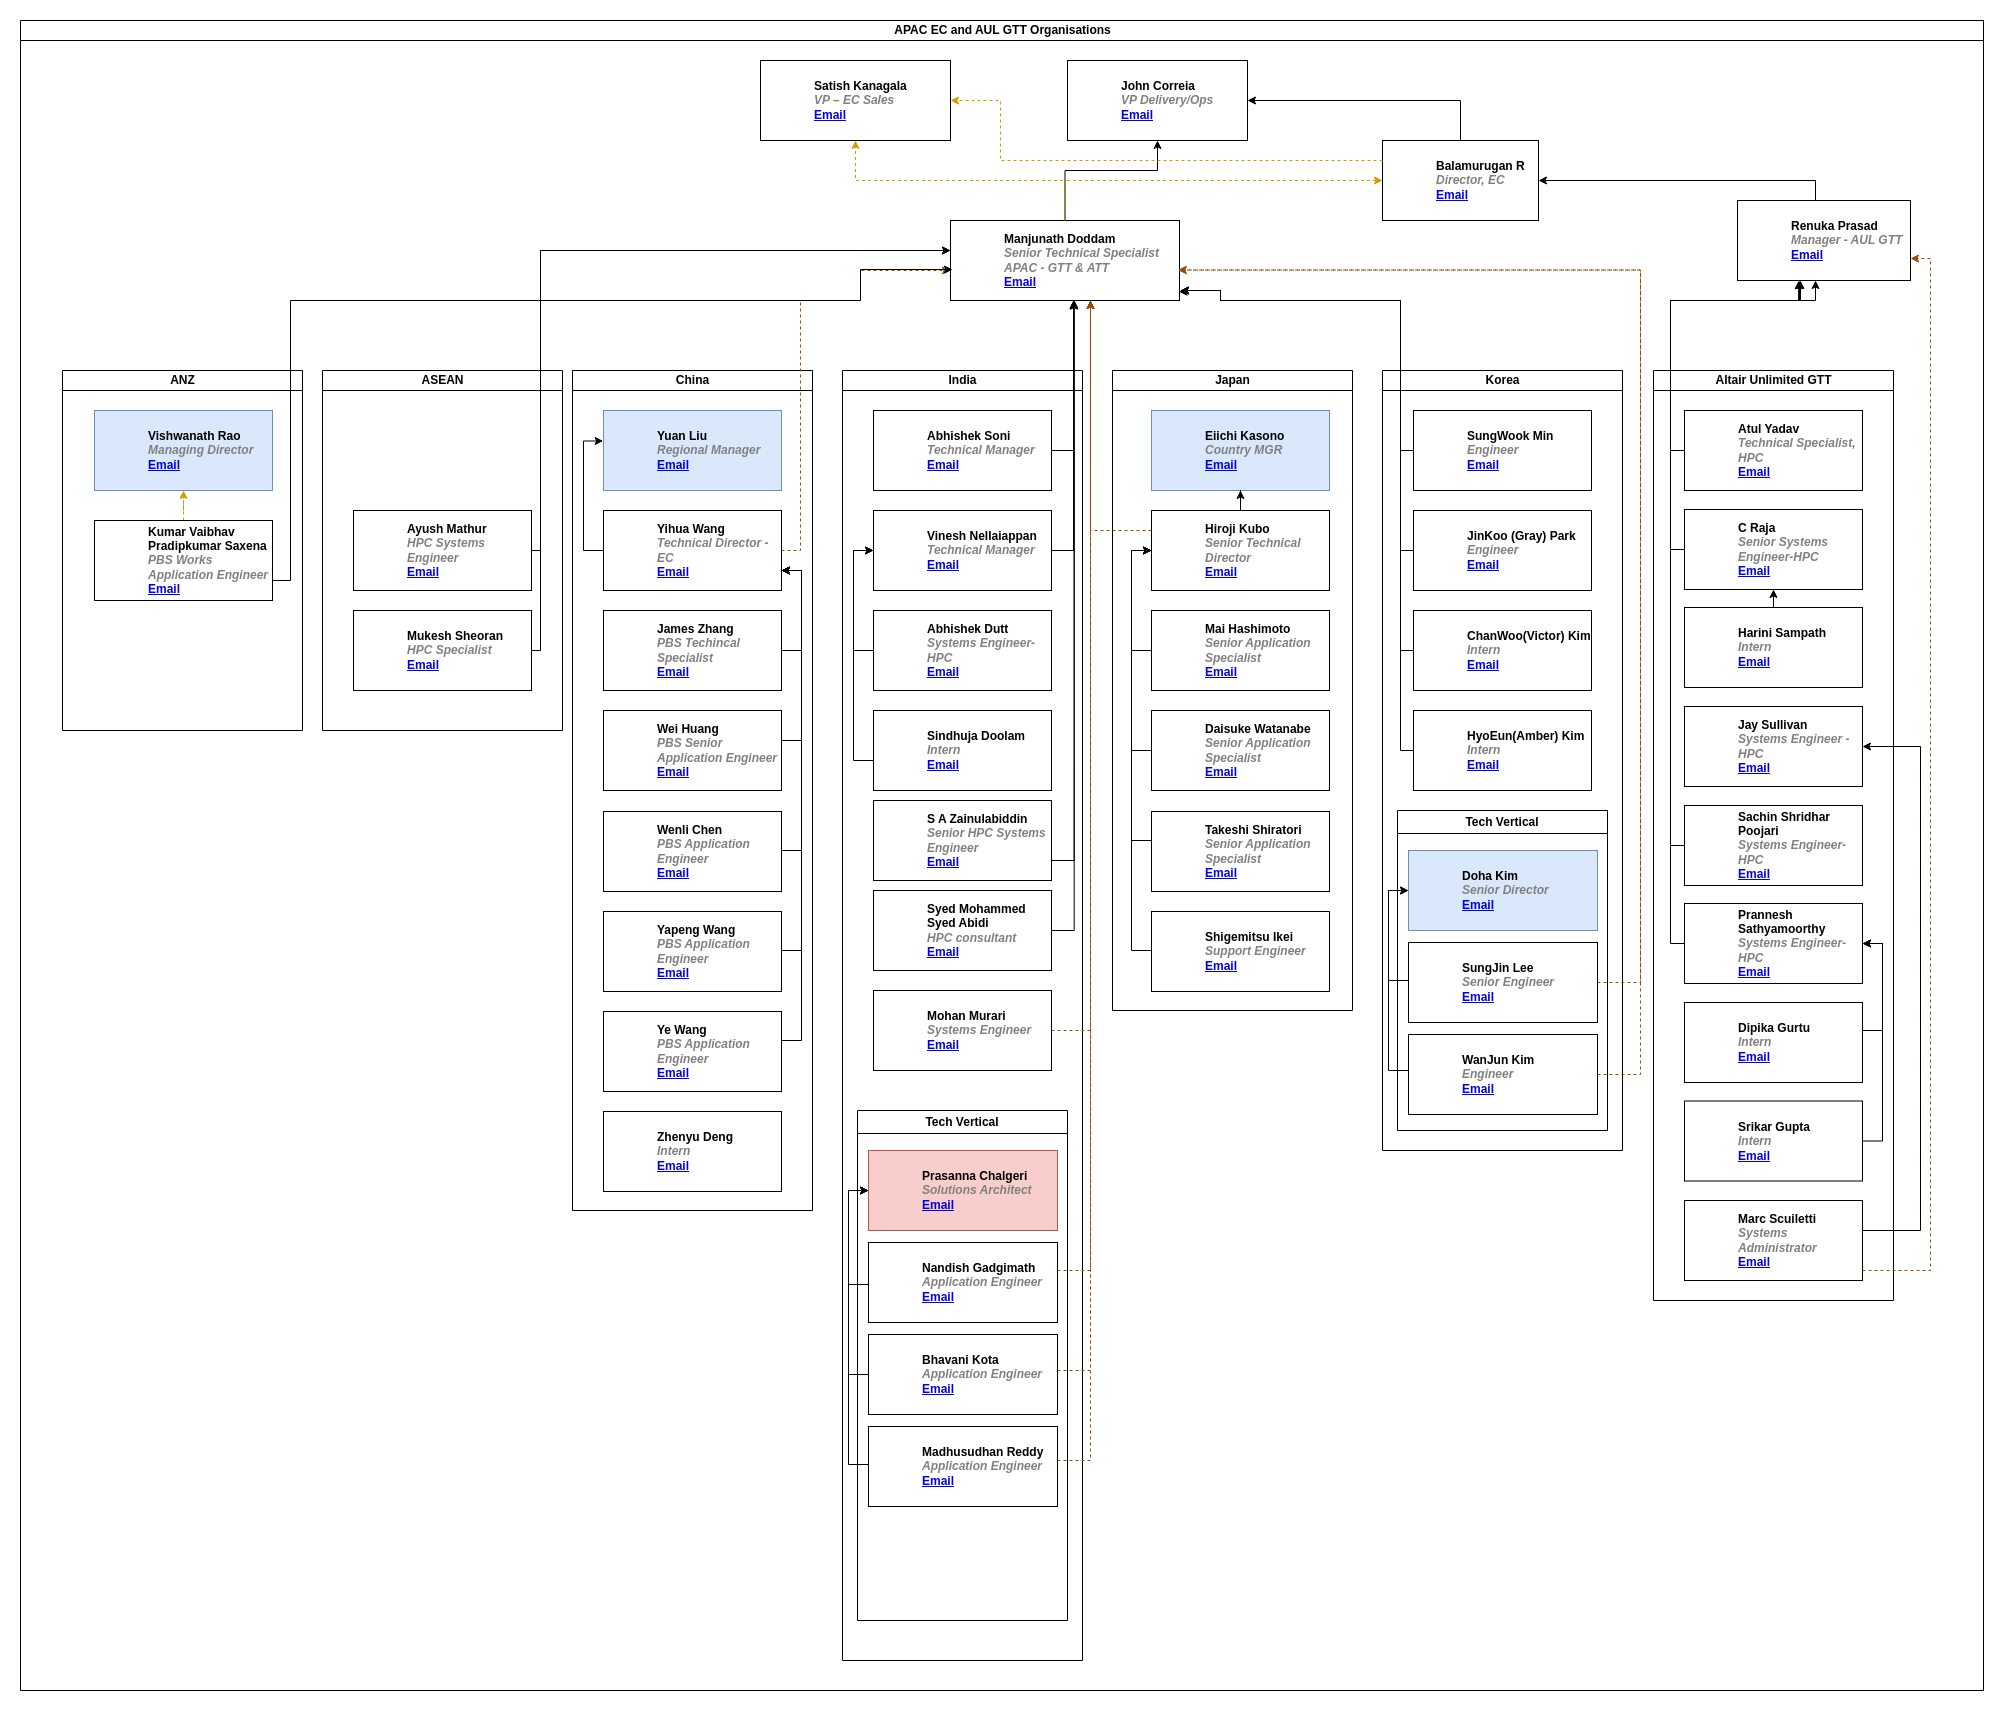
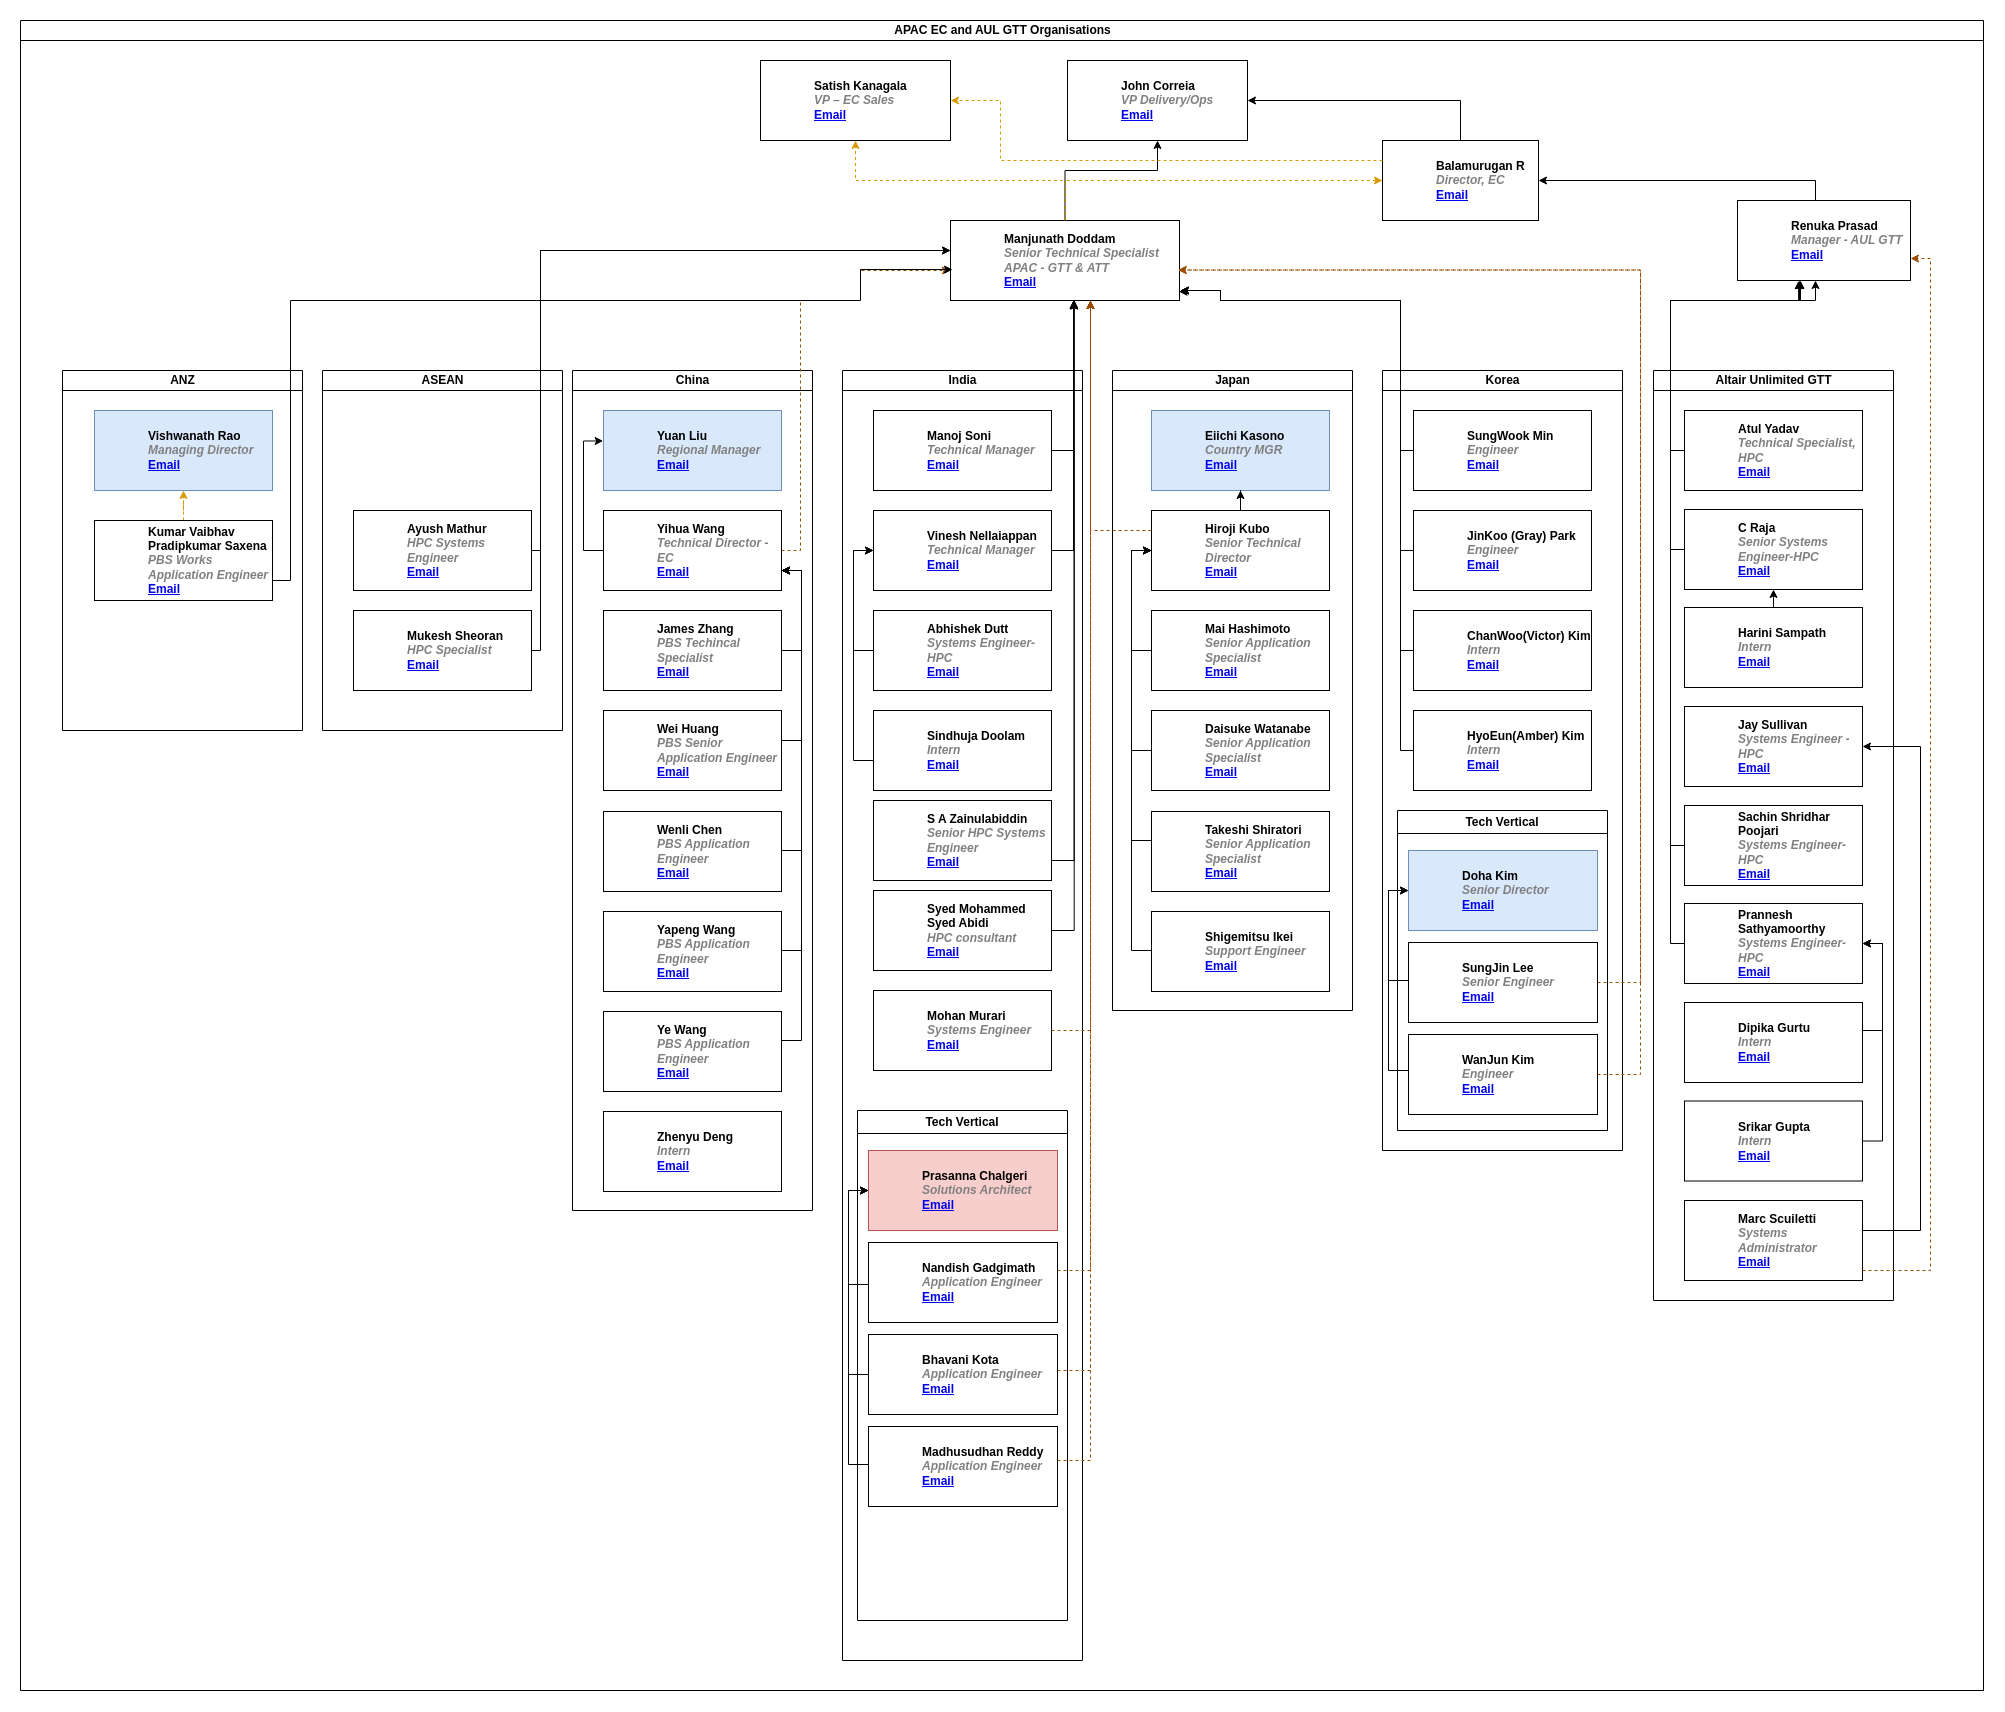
- <mxCell id="31" value="Abhishek Soni&lt;br&gt;&lt;i style=&quot;color: gray&quot;&gt;Technical Manager&lt;/i&gt;&lt;br&gt;&lt;a href=&quot;mailto:manojs@altair.com&quot;&gt;Email&lt;/a&gt;" style="label;image=https://cdn3.iconfinder.com/data/icons/user-avatars-1/512/users-2-128.png;whiteSpace=wrap;html=1;rounded=0;glass=0;" parent="30" vertex="1"><mxGeometry x="31" y="40" width="178" height="80" as="geometry" /></mxCell>
+ <mxCell id="31" value="Manoj Soni&lt;br&gt;&lt;i style=&quot;color: gray&quot;&gt;Technical Manager&lt;/i&gt;&lt;br&gt;&lt;a href=&quot;mailto:manojs@altair.com&quot;&gt;Email&lt;/a&gt;" style="label;image=https://cdn3.iconfinder.com/data/icons/user-avatars-1/512/users-2-128.png;whiteSpace=wrap;html=1;rounded=0;glass=0;" parent="30" vertex="1"><mxGeometry x="31" y="40" width="178" height="80" as="geometry" /></mxCell>
